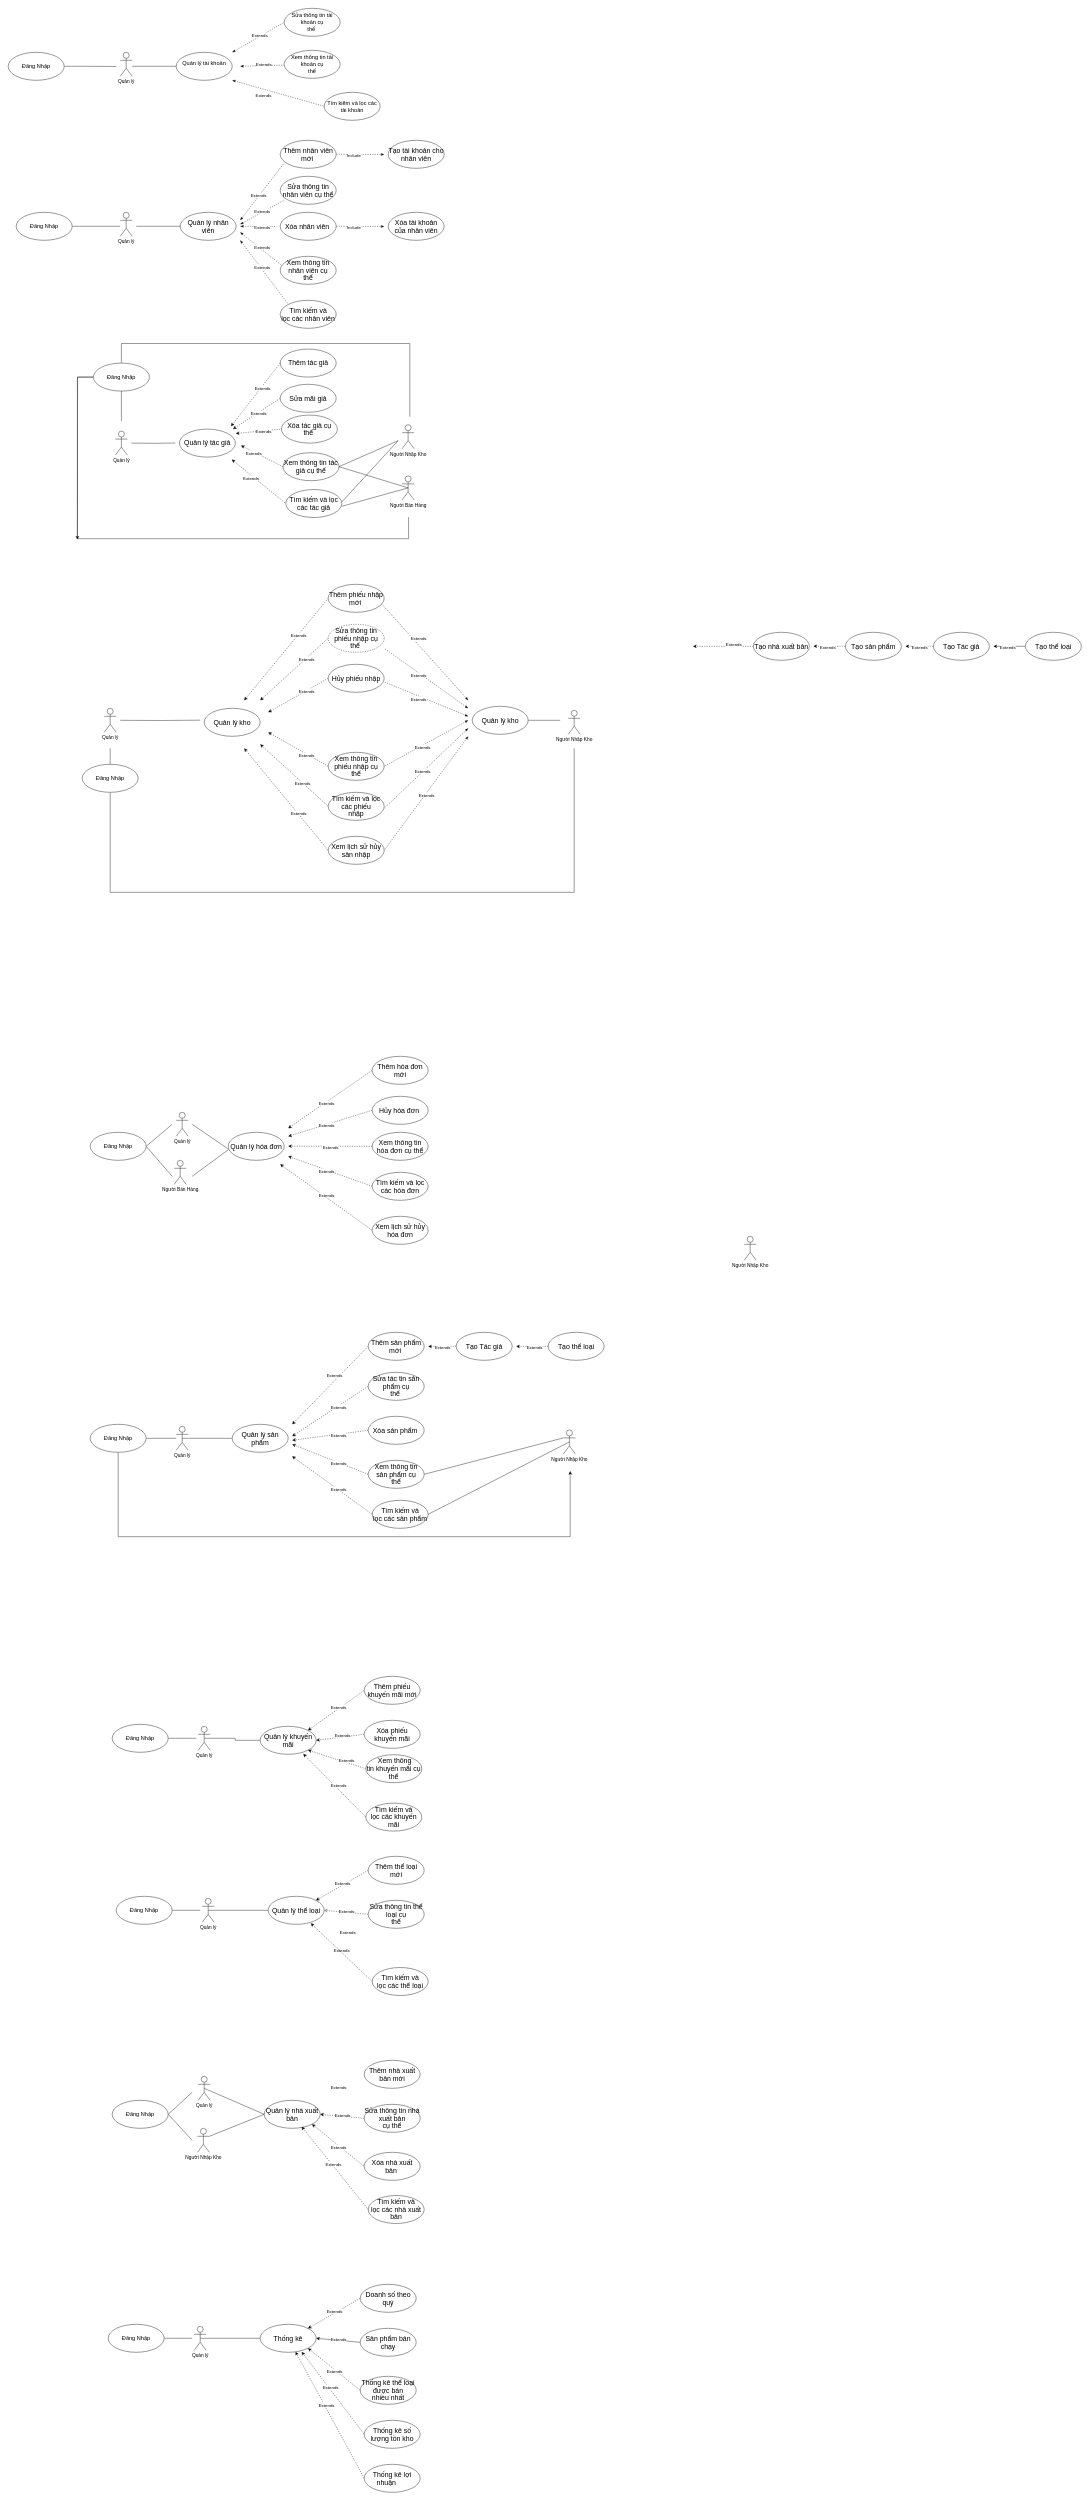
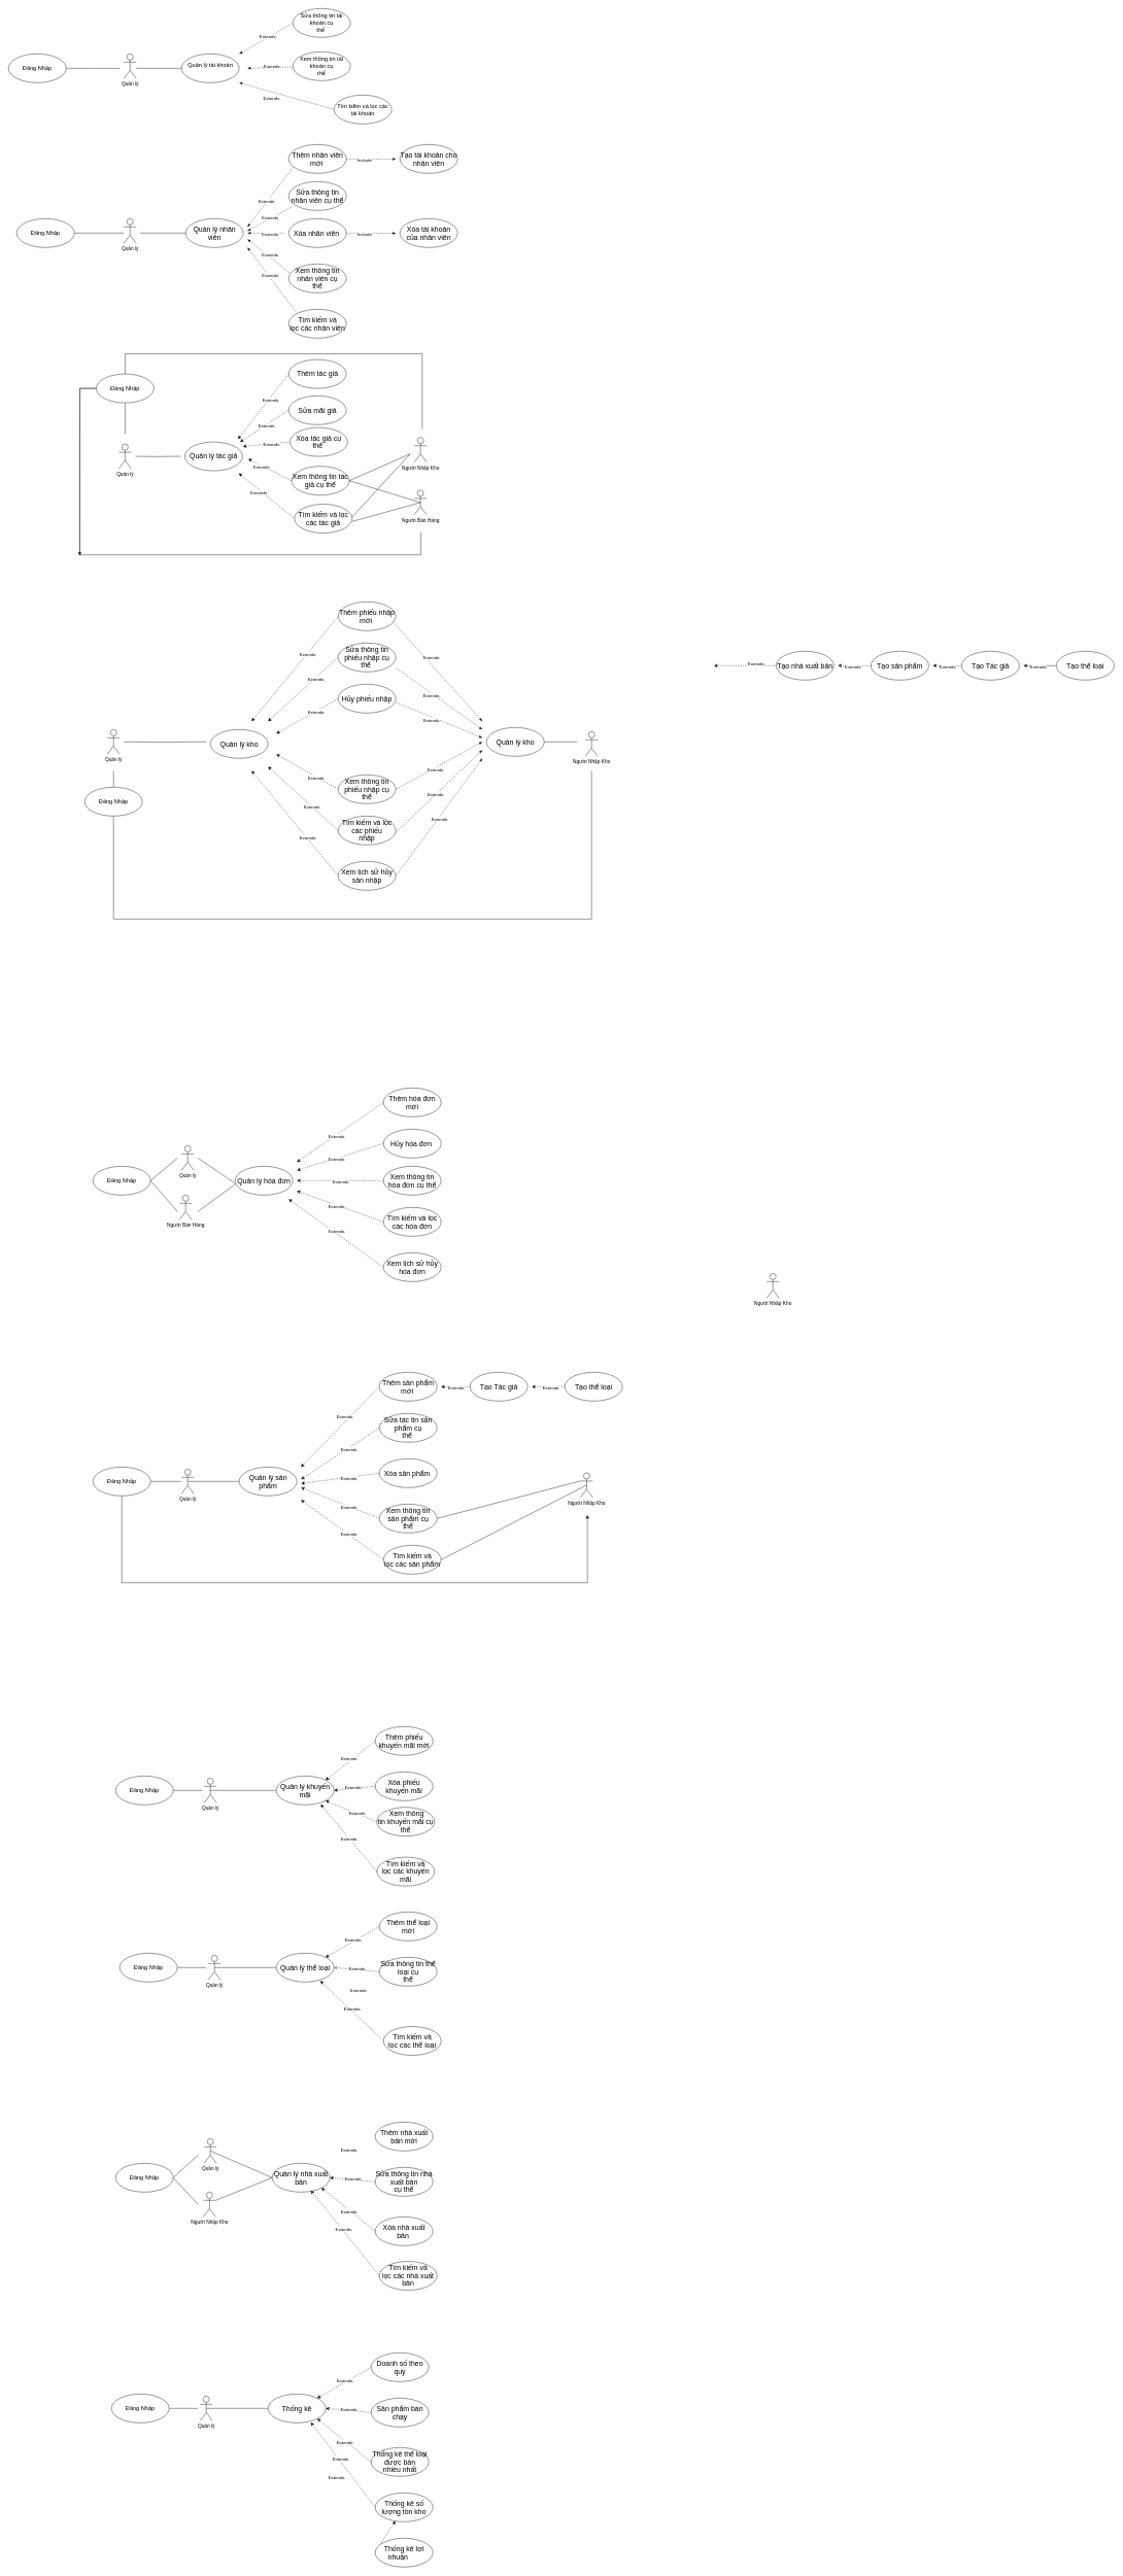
- <mxCell id="71" value="&lt;span style=&quot;font-size:13.0pt;line-height:107%;&lt;br/&gt;font-family:&amp;quot;Arial&amp;quot;,sans-serif;mso-ascii-theme-font:minor-latin;mso-fareast-font-family:&lt;br/&gt;Arial;mso-fareast-theme-font:minor-latin;mso-hansi-theme-font:minor-latin;&lt;br/&gt;mso-bidi-font-family:&amp;quot;Cordia New&amp;quot;;mso-bidi-theme-font:minor-bidi;mso-ansi-language:&lt;br/&gt;VI;mso-fareast-language:EN-US;mso-bidi-language:TH&quot;&gt;Sửa thông tin phiếu nhập cụ&lt;br/&gt;thể&amp;nbsp;&lt;/span&gt;" style="ellipse;whiteSpace=wrap;html=1;fontSize=14;dashed=1;" parent="1" vertex="1"><mxGeometry x="820" y="1560" width="140" height="70" as="geometry" /></mxCell>
+ <mxCell id="71" value="&lt;span style=&quot;font-size:13.0pt;line-height:107%;&lt;br/&gt;font-family:&amp;quot;Arial&amp;quot;,sans-serif;mso-ascii-theme-font:minor-latin;mso-fareast-font-family:&lt;br/&gt;Arial;mso-fareast-theme-font:minor-latin;mso-hansi-theme-font:minor-latin;&lt;br/&gt;mso-bidi-font-family:&amp;quot;Cordia New&amp;quot;;mso-bidi-theme-font:minor-bidi;mso-ansi-language:&lt;br/&gt;VI;mso-fareast-language:EN-US;mso-bidi-language:TH&quot;&gt;Sửa thông tin phiếu nhập cụ&lt;br/&gt;thể&amp;nbsp;&lt;/span&gt;" style="ellipse;whiteSpace=wrap;html=1;fontSize=14;" parent="1" vertex="1"><mxGeometry x="820" y="1560" width="140" height="70" as="geometry" /></mxCell>
- <mxCell id="170" value="&lt;span style=&quot;font-size:13.0pt;line-height:107%;&lt;br/&gt;font-family:&amp;quot;Arial&amp;quot;,sans-serif;mso-ascii-theme-font:minor-latin;mso-fareast-font-family:&lt;br/&gt;Arial;mso-fareast-theme-font:minor-latin;mso-hansi-theme-font:minor-latin;&lt;br/&gt;mso-bidi-font-family:&amp;quot;Cordia New&amp;quot;;mso-bidi-theme-font:minor-bidi;mso-ansi-language:&lt;br/&gt;VI;mso-fareast-language:EN-US;mso-bidi-language:TH&quot;&gt;Quản lý khuyến mãi&lt;/span&gt;" style="ellipse;whiteSpace=wrap;html=1;fontSize=14;" parent="1" vertex="1"><mxGeometry x="650" y="4315" width="140" height="70" as="geometry" /></mxCell>
+ <mxCell id="170" value="&lt;span style=&quot;font-size:13.0pt;line-height:107%;&lt;br/&gt;font-family:&amp;quot;Arial&amp;quot;,sans-serif;mso-ascii-theme-font:minor-latin;mso-fareast-font-family:&lt;br/&gt;Arial;mso-fareast-theme-font:minor-latin;mso-hansi-theme-font:minor-latin;&lt;br/&gt;mso-bidi-font-family:&amp;quot;Cordia New&amp;quot;;mso-bidi-theme-font:minor-bidi;mso-ansi-language:&lt;br/&gt;VI;mso-fareast-language:EN-US;mso-bidi-language:TH&quot;&gt;Quản lý khuyến mãi&lt;/span&gt;" style="ellipse;whiteSpace=wrap;html=1;fontSize=14;" parent="1" vertex="1"><mxGeometry x="670" y="4310" width="140" height="70" as="geometry" /></mxCell>
- <mxCell id="215" style="rounded=0;orthogonalLoop=1;jettySize=auto;html=1;exitX=0;exitY=0.5;exitDx=0;exitDy=0;entryX=1;entryY=0.5;entryDx=0;entryDy=0;dashed=0;" parent="1" source="216" target="212" edge="1"><mxGeometry relative="1" as="geometry" /></mxCell>
+ <mxCell id="215" style="rounded=0;orthogonalLoop=1;jettySize=auto;html=1;exitX=0;exitY=0.5;exitDx=0;exitDy=0;entryX=1;entryY=0.5;entryDx=0;entryDy=0;dashed=1;" parent="1" source="216" target="212" edge="1"><mxGeometry relative="1" as="geometry" /></mxCell>
- <mxCell id="223" style="rounded=0;orthogonalLoop=1;jettySize=auto;html=1;exitX=0;exitY=0.5;exitDx=0;exitDy=0;dashed=1;" parent="1" source="224" target="212" edge="1"><mxGeometry relative="1" as="geometry" /></mxCell>
+ <mxCell id="223" style="rounded=0;orthogonalLoop=1;jettySize=auto;html=1;exitX=0;exitY=0.5;exitDx=0;exitDy=0;dashed=1;" parent="1" source="224" target="222" edge="1"><mxGeometry relative="1" as="geometry" /></mxCell>
